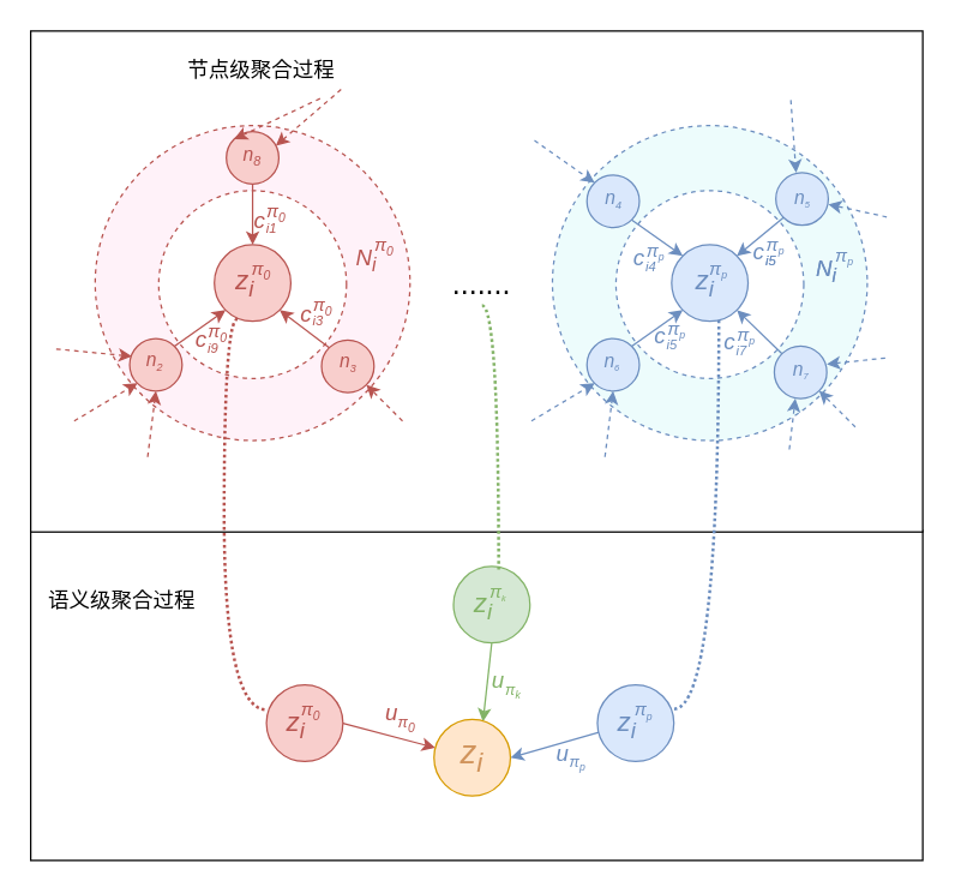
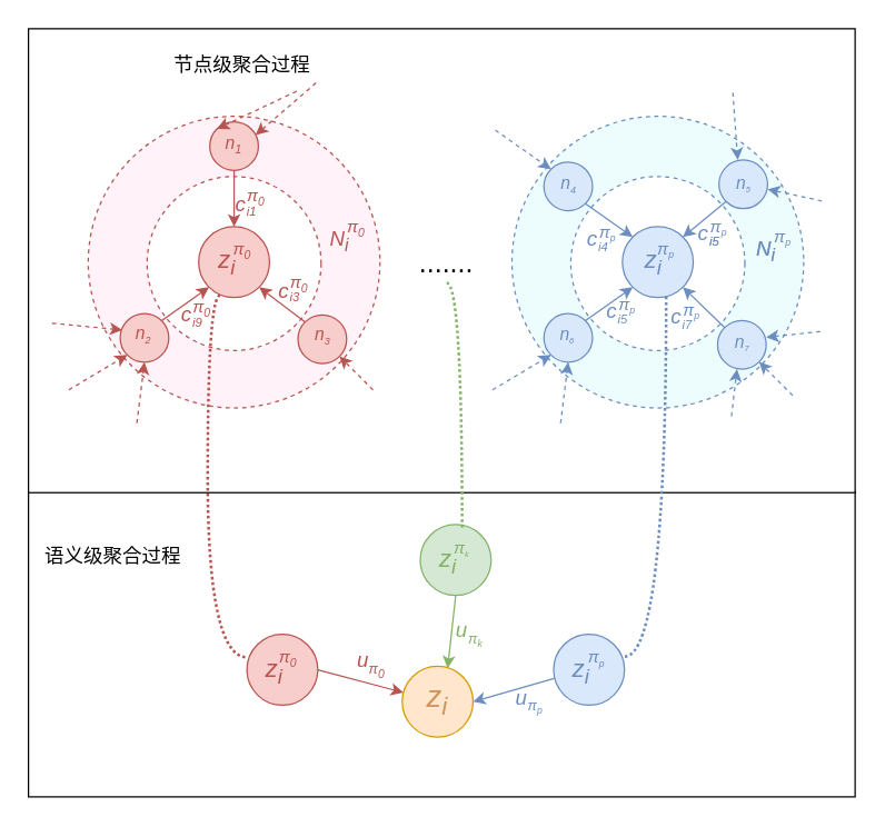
- <mxCell id="23" value="&lt;i style=&quot;&quot;&gt;&lt;span style=&quot;font-size: 12.5px;&quot;&gt;n&lt;/span&gt;&lt;span style=&quot;font-size: 10.417px;&quot;&gt;&lt;sub&gt;8&lt;/sub&gt;&lt;/span&gt;&lt;/i&gt;" style="text;html=1;align=center;verticalAlign=middle;whiteSpace=wrap;rounded=0;fontColor=#B85450;" vertex="1" parent="1"><mxGeometry x="138" y="89" width="60" height="30" as="geometry" /></mxCell>
+ <mxCell id="23" value="&lt;i style=&quot;&quot;&gt;&lt;span style=&quot;font-size: 12.5px;&quot;&gt;n&lt;/span&gt;&lt;span style=&quot;font-size: 10.417px;&quot;&gt;&lt;sub&gt;1&lt;/sub&gt;&lt;/span&gt;&lt;/i&gt;" style="text;html=1;align=center;verticalAlign=middle;whiteSpace=wrap;rounded=0;fontColor=#B85450;" vertex="1" parent="1"><mxGeometry x="138" y="89" width="60" height="30" as="geometry" /></mxCell>
